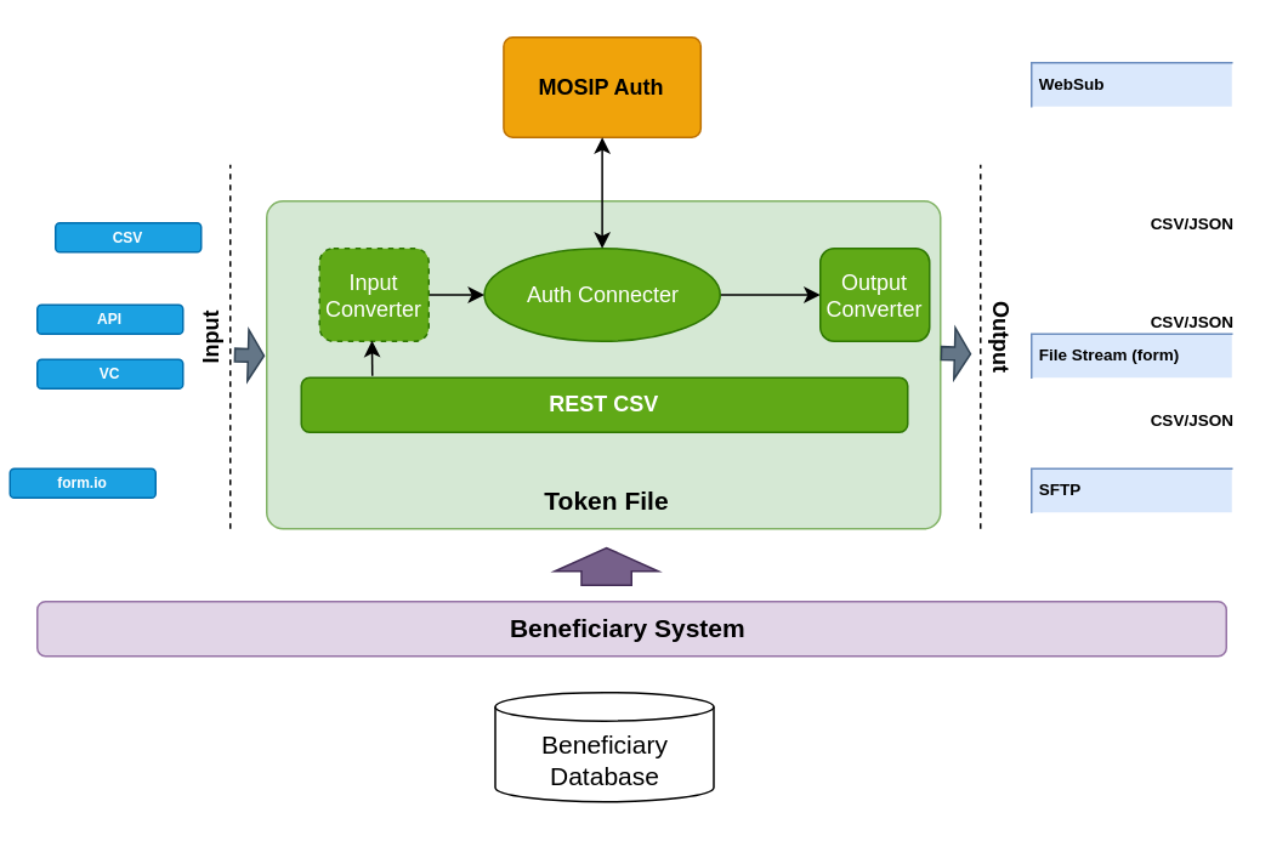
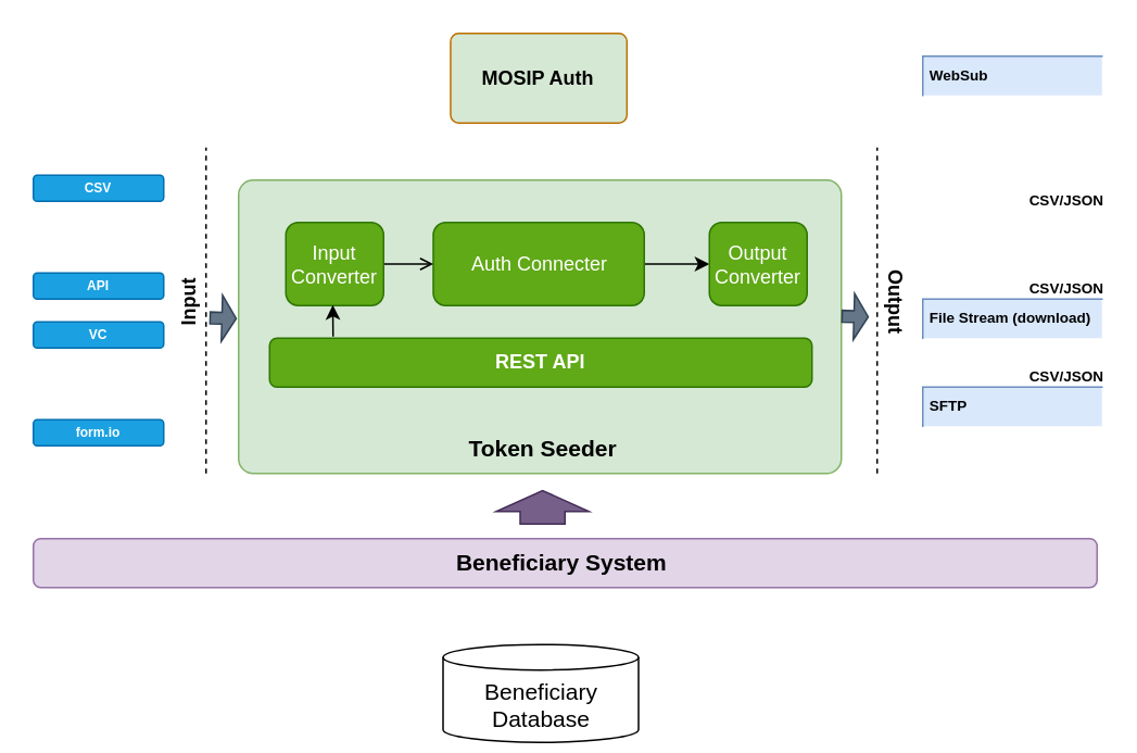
- <mxCell id="3" value="MOSIP Auth" style="rounded=1;whiteSpace=wrap;html=1;shadow=0;glass=0;sketch=0;arcSize=9;fillColor=#f0a30a;fontColor=#000000;strokeColor=#BD7000;fontStyle=1" vertex="1" parent="1"><mxGeometry x="276.13" y="20" width="108.25" height="55" as="geometry" /></mxCell>
+ <mxCell id="3" value="MOSIP Auth" style="rounded=1;whiteSpace=wrap;html=1;shadow=0;glass=0;sketch=0;arcSize=9;fillColor=#d5e8d4;fontColor=#000000;strokeColor=#BD7000;fontStyle=1;" vertex="1" parent="1"><mxGeometry x="276.13" y="20" width="108.25" height="55" as="geometry" /></mxCell>
- <mxCell id="11" value="" style="edgeStyle=orthogonalEdgeStyle;rounded=0;orthogonalLoop=1;jettySize=auto;html=1;startArrow=classic;startFill=1;" edge="1" parent="1" source="6" target="3"><mxGeometry relative="1" as="geometry" /></mxCell>
- <mxCell id="14" value="CSV" style="rounded=1;whiteSpace=wrap;html=1;shadow=0;glass=0;sketch=0;fontSize=8;fontStyle=1;fillColor=#1ba1e2;strokeColor=#006EAF;fontColor=#ffffff;" vertex="1" parent="1"><mxGeometry x="30" y="122" width="80" height="16" as="geometry" /></mxCell>
+ <mxCell id="14" value="CSV" style="rounded=1;whiteSpace=wrap;html=1;shadow=0;glass=0;sketch=0;fontSize=8;fontStyle=1;fillColor=#1ba1e2;strokeColor=#006EAF;fontColor=#ffffff;" vertex="1" parent="1"><mxGeometry x="20" y="107" width="80" height="16" as="geometry" /></mxCell>
- <mxCell id="8" value="Input Converter" style="rounded=1;whiteSpace=wrap;html=1;shadow=0;glass=0;sketch=0;fillColor=#60a917;strokeColor=#2D7600;fontColor=#ffffff;dashed=1;" vertex="1" parent="1"><mxGeometry x="175" y="136" width="60" height="51" as="geometry" /></mxCell>
+ <mxCell id="8" value="Input Converter" style="rounded=1;whiteSpace=wrap;html=1;shadow=0;glass=0;sketch=0;fillColor=#60a917;strokeColor=#2D7600;fontColor=#ffffff;" vertex="1" parent="1"><mxGeometry x="175" y="136" width="60" height="51" as="geometry" /></mxCell>
- <mxCell id="7" value="" style="edgeStyle=orthogonalEdgeStyle;rounded=0;orthogonalLoop=1;jettySize=auto;html=1;" edge="1" parent="1" source="8" target="6"><mxGeometry relative="1" as="geometry" /></mxCell>
+ <mxCell id="7" value="" style="edgeStyle=orthogonalEdgeStyle;rounded=0;orthogonalLoop=1;jettySize=auto;html=1;endArrow=open;" edge="1" parent="1" source="8" target="6"><mxGeometry relative="1" as="geometry" /></mxCell>
- <mxCell id="6" value="Auth Connecter" style="ellipse;whiteSpace=wrap;html=1;shadow=0;sketch=0;glass=0;fillColor=#60a917;strokeColor=#2D7600;fontColor=#ffffff;" vertex="1" parent="1"><mxGeometry x="265.5" y="136" width="129.5" height="51" as="geometry" /></mxCell>
+ <mxCell id="6" value="Auth Connecter" style="rounded=1;whiteSpace=wrap;html=1;shadow=0;sketch=0;glass=0;fillColor=#60a917;strokeColor=#2D7600;fontColor=#ffffff;" vertex="1" parent="1"><mxGeometry x="265.5" y="136" width="129.5" height="51" as="geometry" /></mxCell>
- <mxCell id="9" value="Output&lt;br&gt;Converter" style="rounded=1;whiteSpace=wrap;html=1;shadow=0;glass=0;sketch=0;fillColor=#60a917;strokeColor=#2D7600;fontColor=#ffffff;" vertex="1" parent="1"><mxGeometry x="450" y="136" width="60" height="51" as="geometry" /></mxCell>
+ <mxCell id="9" value="Output&lt;br&gt;Converter" style="rounded=1;whiteSpace=wrap;html=1;shadow=0;glass=0;sketch=0;fillColor=#60a917;strokeColor=#2D7600;fontColor=#ffffff;" vertex="1" parent="1"><mxGeometry x="435" y="136" width="60" height="51" as="geometry" /></mxCell>
- <mxCell id="21" value="&amp;nbsp;File Stream (form)" style="shape=partialRectangle;whiteSpace=wrap;html=1;bottom=0;right=0;fillColor=#dae8fc;rounded=1;shadow=0;glass=0;sketch=0;fontSize=9;fontStyle=1;align=left;strokeColor=#6c8ebf;" vertex="1" parent="1"><mxGeometry x="566" y="183" width="110" height="24" as="geometry" /></mxCell>
+ <mxCell id="21" value="&amp;nbsp;File Stream (download)" style="shape=partialRectangle;whiteSpace=wrap;html=1;bottom=0;right=0;fillColor=#dae8fc;rounded=1;shadow=0;glass=0;sketch=0;fontSize=9;fontStyle=1;align=left;strokeColor=#6c8ebf;" vertex="1" parent="1"><mxGeometry x="566" y="183" width="110" height="24" as="geometry" /></mxCell>
- <mxCell id="4" value="REST CSV" style="rounded=1;whiteSpace=wrap;html=1;fontFamily=Helvetica;fontSize=12;align=center;fillColor=#60a917;strokeColor=#2D7600;fontColor=#ffffff;fontStyle=1" vertex="1" parent="1"><mxGeometry x="165" y="207" width="333" height="30" as="geometry" /></mxCell>
+ <mxCell id="4" value="REST API" style="rounded=1;whiteSpace=wrap;html=1;fontFamily=Helvetica;fontSize=12;align=center;fillColor=#60a917;strokeColor=#2D7600;fontColor=#ffffff;fontStyle=1" vertex="1" parent="1"><mxGeometry x="165" y="207" width="333" height="30" as="geometry" /></mxCell>
- <mxCell id="17" value="form.io" style="rounded=1;whiteSpace=wrap;html=1;shadow=0;glass=0;sketch=0;fontSize=8;fontStyle=1;fillColor=#1ba1e2;strokeColor=#006EAF;fontColor=#ffffff;" vertex="1" parent="1"><mxGeometry x="5" y="257" width="80" height="16" as="geometry" /></mxCell>
+ <mxCell id="17" value="form.io" style="rounded=1;whiteSpace=wrap;html=1;shadow=0;glass=0;sketch=0;fontSize=8;fontStyle=1;fillColor=#1ba1e2;strokeColor=#006EAF;fontColor=#ffffff;" vertex="1" parent="1"><mxGeometry x="20" y="257" width="80" height="16" as="geometry" /></mxCell>
- <mxCell id="22" value="&amp;nbsp;SFTP" style="shape=partialRectangle;whiteSpace=wrap;html=1;bottom=0;right=0;fillColor=#dae8fc;rounded=1;shadow=0;glass=0;sketch=0;fontSize=9;align=left;fontStyle=1;strokeColor=#6c8ebf;" vertex="1" parent="1"><mxGeometry x="566" y="257" width="110" height="24" as="geometry" /></mxCell>
+ <mxCell id="22" value="&amp;nbsp;SFTP" style="shape=partialRectangle;whiteSpace=wrap;html=1;bottom=0;right=0;fillColor=#dae8fc;rounded=1;shadow=0;glass=0;sketch=0;fontSize=9;align=left;fontStyle=1;strokeColor=#6c8ebf;" vertex="1" parent="1"><mxGeometry x="566" y="237" width="110" height="24" as="geometry" /></mxCell>
- <mxCell id="27" value="Token File" style="text;html=1;strokeColor=none;fillColor=none;align=center;verticalAlign=middle;whiteSpace=wrap;rounded=0;fontStyle=1;fontSize=14;" vertex="1" parent="1"><mxGeometry x="213" y="260" width="240" height="30" as="geometry" /></mxCell>
+ <mxCell id="27" value="Token Seeder" style="text;html=1;strokeColor=none;fillColor=none;align=center;verticalAlign=middle;whiteSpace=wrap;rounded=0;fontStyle=1;fontSize=14;" vertex="1" parent="1"><mxGeometry x="213" y="260" width="240" height="30" as="geometry" /></mxCell>
- <mxCell id="31" value="Beneficiary&lt;br&gt;Database" style="shape=cylinder3;whiteSpace=wrap;html=1;boundedLbl=1;backgroundOutline=1;size=7.8;fontSize=14;" vertex="1" parent="1"><mxGeometry x="271.5" y="380" width="120" height="60" as="geometry" /></mxCell>
+ <mxCell id="31" value="Beneficiary&lt;br&gt;Database" style="shape=cylinder3;whiteSpace=wrap;html=1;boundedLbl=1;backgroundOutline=1;size=7.8;fontSize=14;" vertex="1" parent="1"><mxGeometry x="271.5" y="395" width="120" height="60" as="geometry" /></mxCell>
